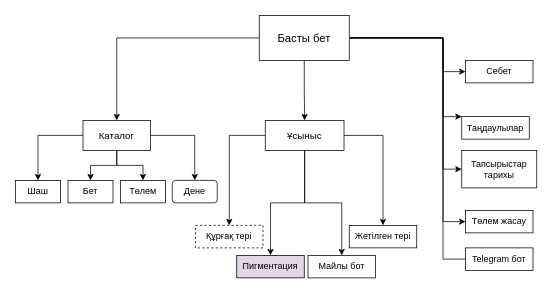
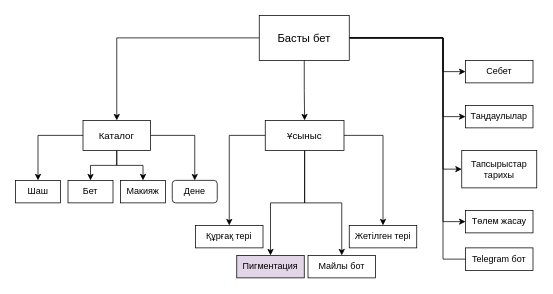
- <mxCell id="29" value="Таңдаулылар" style="rounded=0;whiteSpace=wrap;html=1;" vertex="1" parent="1"><mxGeometry x="615" y="155" width="90" height="30" as="geometry" /></mxCell>
+ <mxCell id="29" value="Таңдаулылар" style="rounded=0;whiteSpace=wrap;html=1;" vertex="1" parent="1"><mxGeometry x="620" y="140" width="90" height="30" as="geometry" /></mxCell>
- <mxCell id="16" value="Төлем" style="rounded=0;whiteSpace=wrap;html=1;" vertex="1" parent="1"><mxGeometry x="160" y="240" width="60" height="30" as="geometry" /></mxCell>
+ <mxCell id="16" value="Макияж" style="rounded=0;whiteSpace=wrap;html=1;" vertex="1" parent="1"><mxGeometry x="160" y="240" width="60" height="30" as="geometry" /></mxCell>
- <mxCell id="24" value="Құрғақ тері" style="rounded=0;whiteSpace=wrap;html=1;dashed=1;" vertex="1" parent="1"><mxGeometry x="260" y="300" width="90" height="30" as="geometry" /></mxCell>
+ <mxCell id="24" value="Құрғақ тері" style="rounded=0;whiteSpace=wrap;html=1;" vertex="1" parent="1"><mxGeometry x="260" y="300" width="90" height="30" as="geometry" /></mxCell>
